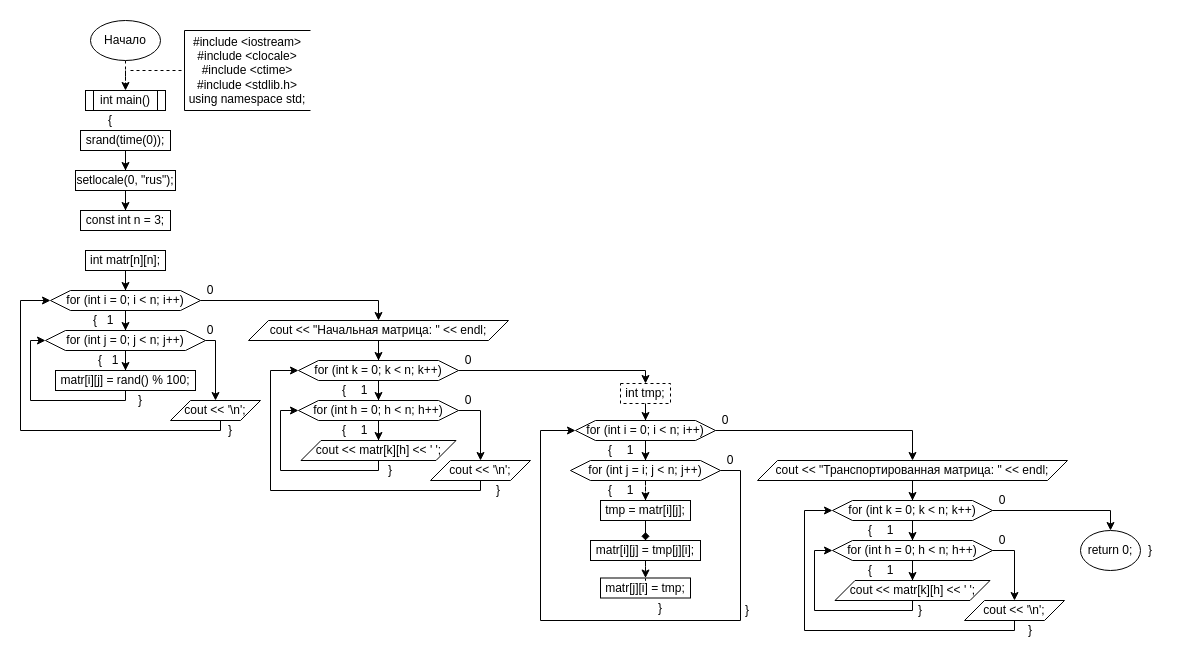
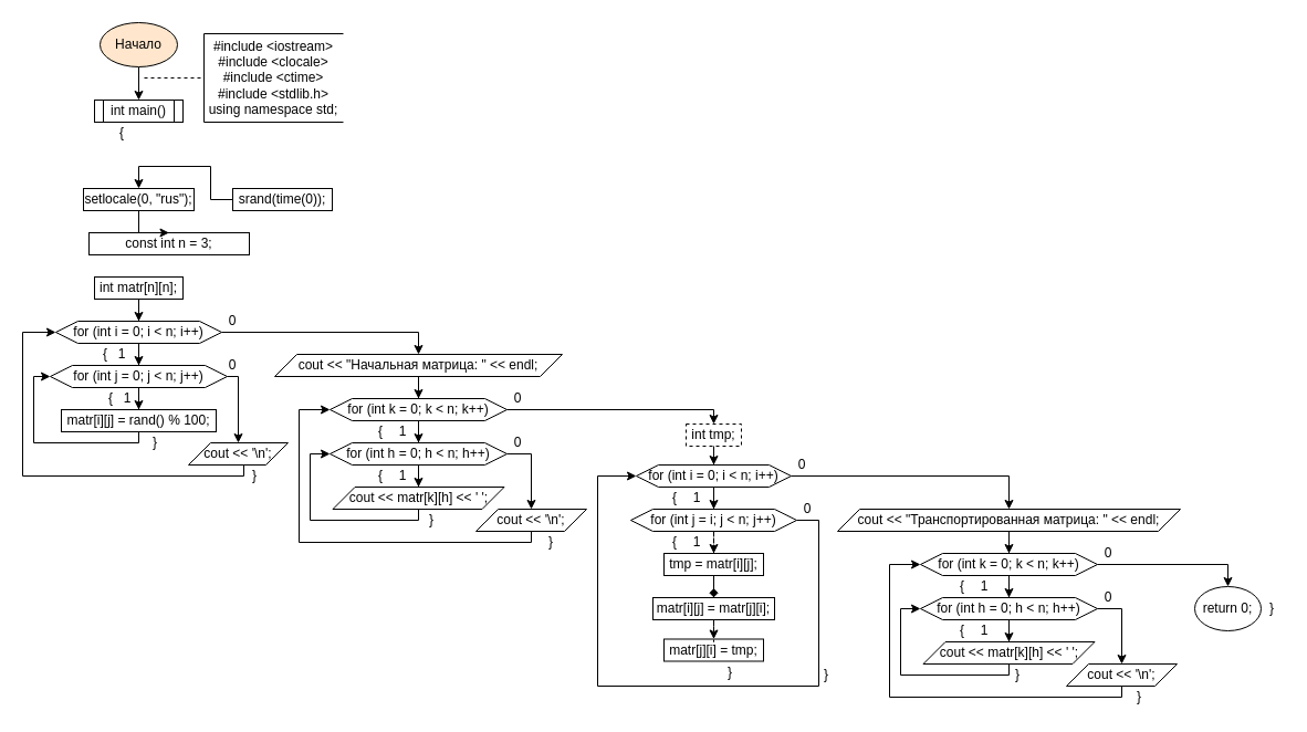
- <mxCell id="3" value="Начало" style="ellipse;whiteSpace=wrap;html=1;" parent="1" vertex="1"><mxGeometry x="90" y="20" width="70" height="40" as="geometry" /></mxCell>
+ <mxCell id="3" value="Начало" style="ellipse;whiteSpace=wrap;html=1;fillColor=#ffe6cc;" parent="1" vertex="1"><mxGeometry x="90" y="20" width="70" height="40" as="geometry" /></mxCell>
- <mxCell id="2" style="edgeStyle=orthogonalEdgeStyle;rounded=0;orthogonalLoop=1;jettySize=auto;html=1;entryX=0.5;entryY=0;entryDx=0;entryDy=0;dashed=1;" parent="1" source="3" target="5" edge="1"><mxGeometry relative="1" as="geometry" /></mxCell>
+ <mxCell id="2" style="edgeStyle=orthogonalEdgeStyle;rounded=0;orthogonalLoop=1;jettySize=auto;html=1;entryX=0.5;entryY=0;entryDx=0;entryDy=0;" parent="1" source="3" target="5" edge="1"><mxGeometry relative="1" as="geometry" /></mxCell>
- <mxCell id="16" value="srand(time(0));" style="rounded=0;whiteSpace=wrap;html=1;" parent="1" vertex="1"><mxGeometry x="80" y="130" width="90" height="20" as="geometry" /></mxCell>
+ <mxCell id="16" value="srand(time(0));" style="rounded=0;whiteSpace=wrap;html=1;" parent="1" vertex="1"><mxGeometry x="210" y="170" width="90" height="20" as="geometry" /></mxCell>
- <mxCell id="12" value="const int n = 3;" style="rounded=0;whiteSpace=wrap;html=1;" parent="1" vertex="1"><mxGeometry x="80" y="210" width="90" height="20" as="geometry" /></mxCell>
+ <mxCell id="12" value="const int n = 3;" style="rounded=0;whiteSpace=wrap;html=1;" parent="1" vertex="1"><mxGeometry x="80" y="210" width="145" height="20" as="geometry" /></mxCell>
- <mxCell id="49" value="matr[i][j] = tmp[j][i];" style="rounded=0;whiteSpace=wrap;html=1;" parent="1" vertex="1"><mxGeometry x="590" y="540" width="110" height="20" as="geometry" /></mxCell>
+ <mxCell id="49" value="matr[i][j] = matr[j][i];" style="rounded=0;whiteSpace=wrap;html=1;" parent="1" vertex="1"><mxGeometry x="590" y="540" width="110" height="20" as="geometry" /></mxCell>
